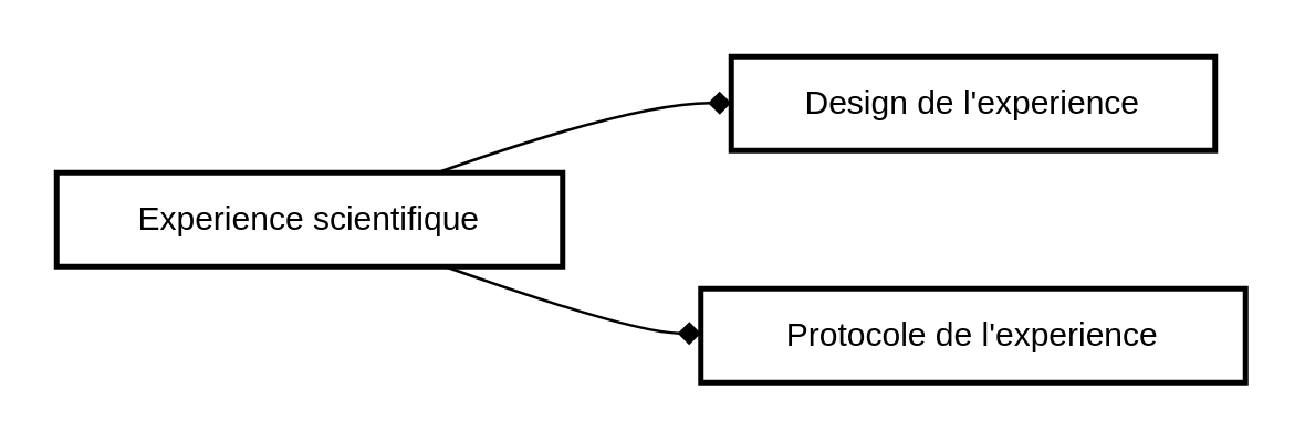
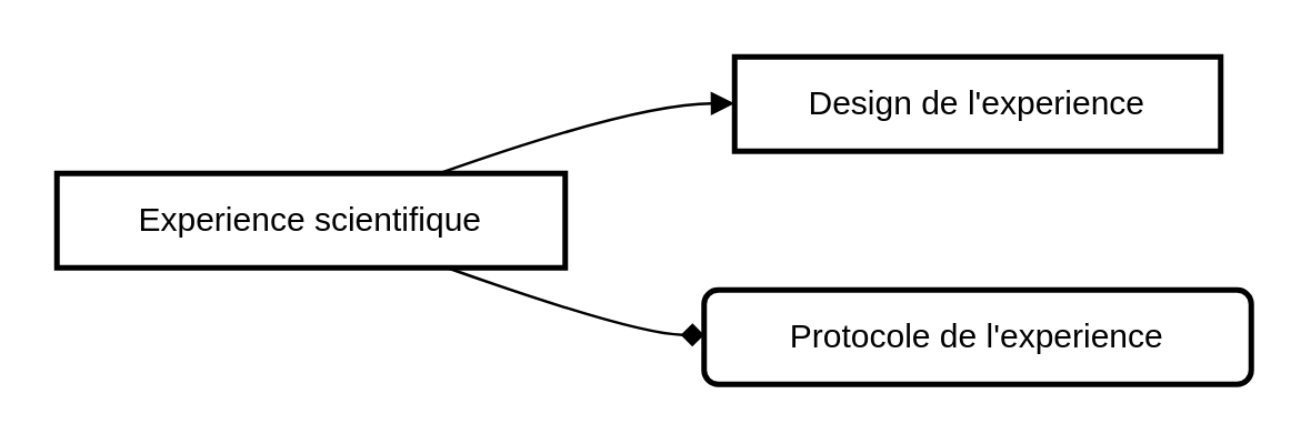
- <mxCell id="5" value="" style="curved=1;startArrow=none;endArrow=diamond;exitX=0.756;exitY=-0.007;entryX=-0.001;entryY=0.493;" edge="1" parent="1" source="2" target="3"><mxGeometry relative="1" as="geometry"><Array as="points"><mxPoint x="228" y="37" /></Array></mxGeometry></mxCell>
+ <mxCell id="5" value="" style="curved=1;startArrow=none;endArrow=block;exitX=0.756;exitY=-0.007;entryX=-0.001;entryY=0.493;" edge="1" parent="1" source="2" target="3"><mxGeometry relative="1" as="geometry"><Array as="points"><mxPoint x="228" y="37" /></Array></mxGeometry></mxCell>
- <mxCell id="4" value="Protocole de l'experience" style="whiteSpace=wrap;strokeWidth=2;" vertex="1" parent="1"><mxGeometry x="253" y="104" width="197" height="34" as="geometry" /></mxCell>
+ <mxCell id="4" value="Protocole de l'experience" style="whiteSpace=wrap;strokeWidth=2;rounded=1;" vertex="1" parent="1"><mxGeometry x="253" y="104" width="197" height="34" as="geometry" /></mxCell>
